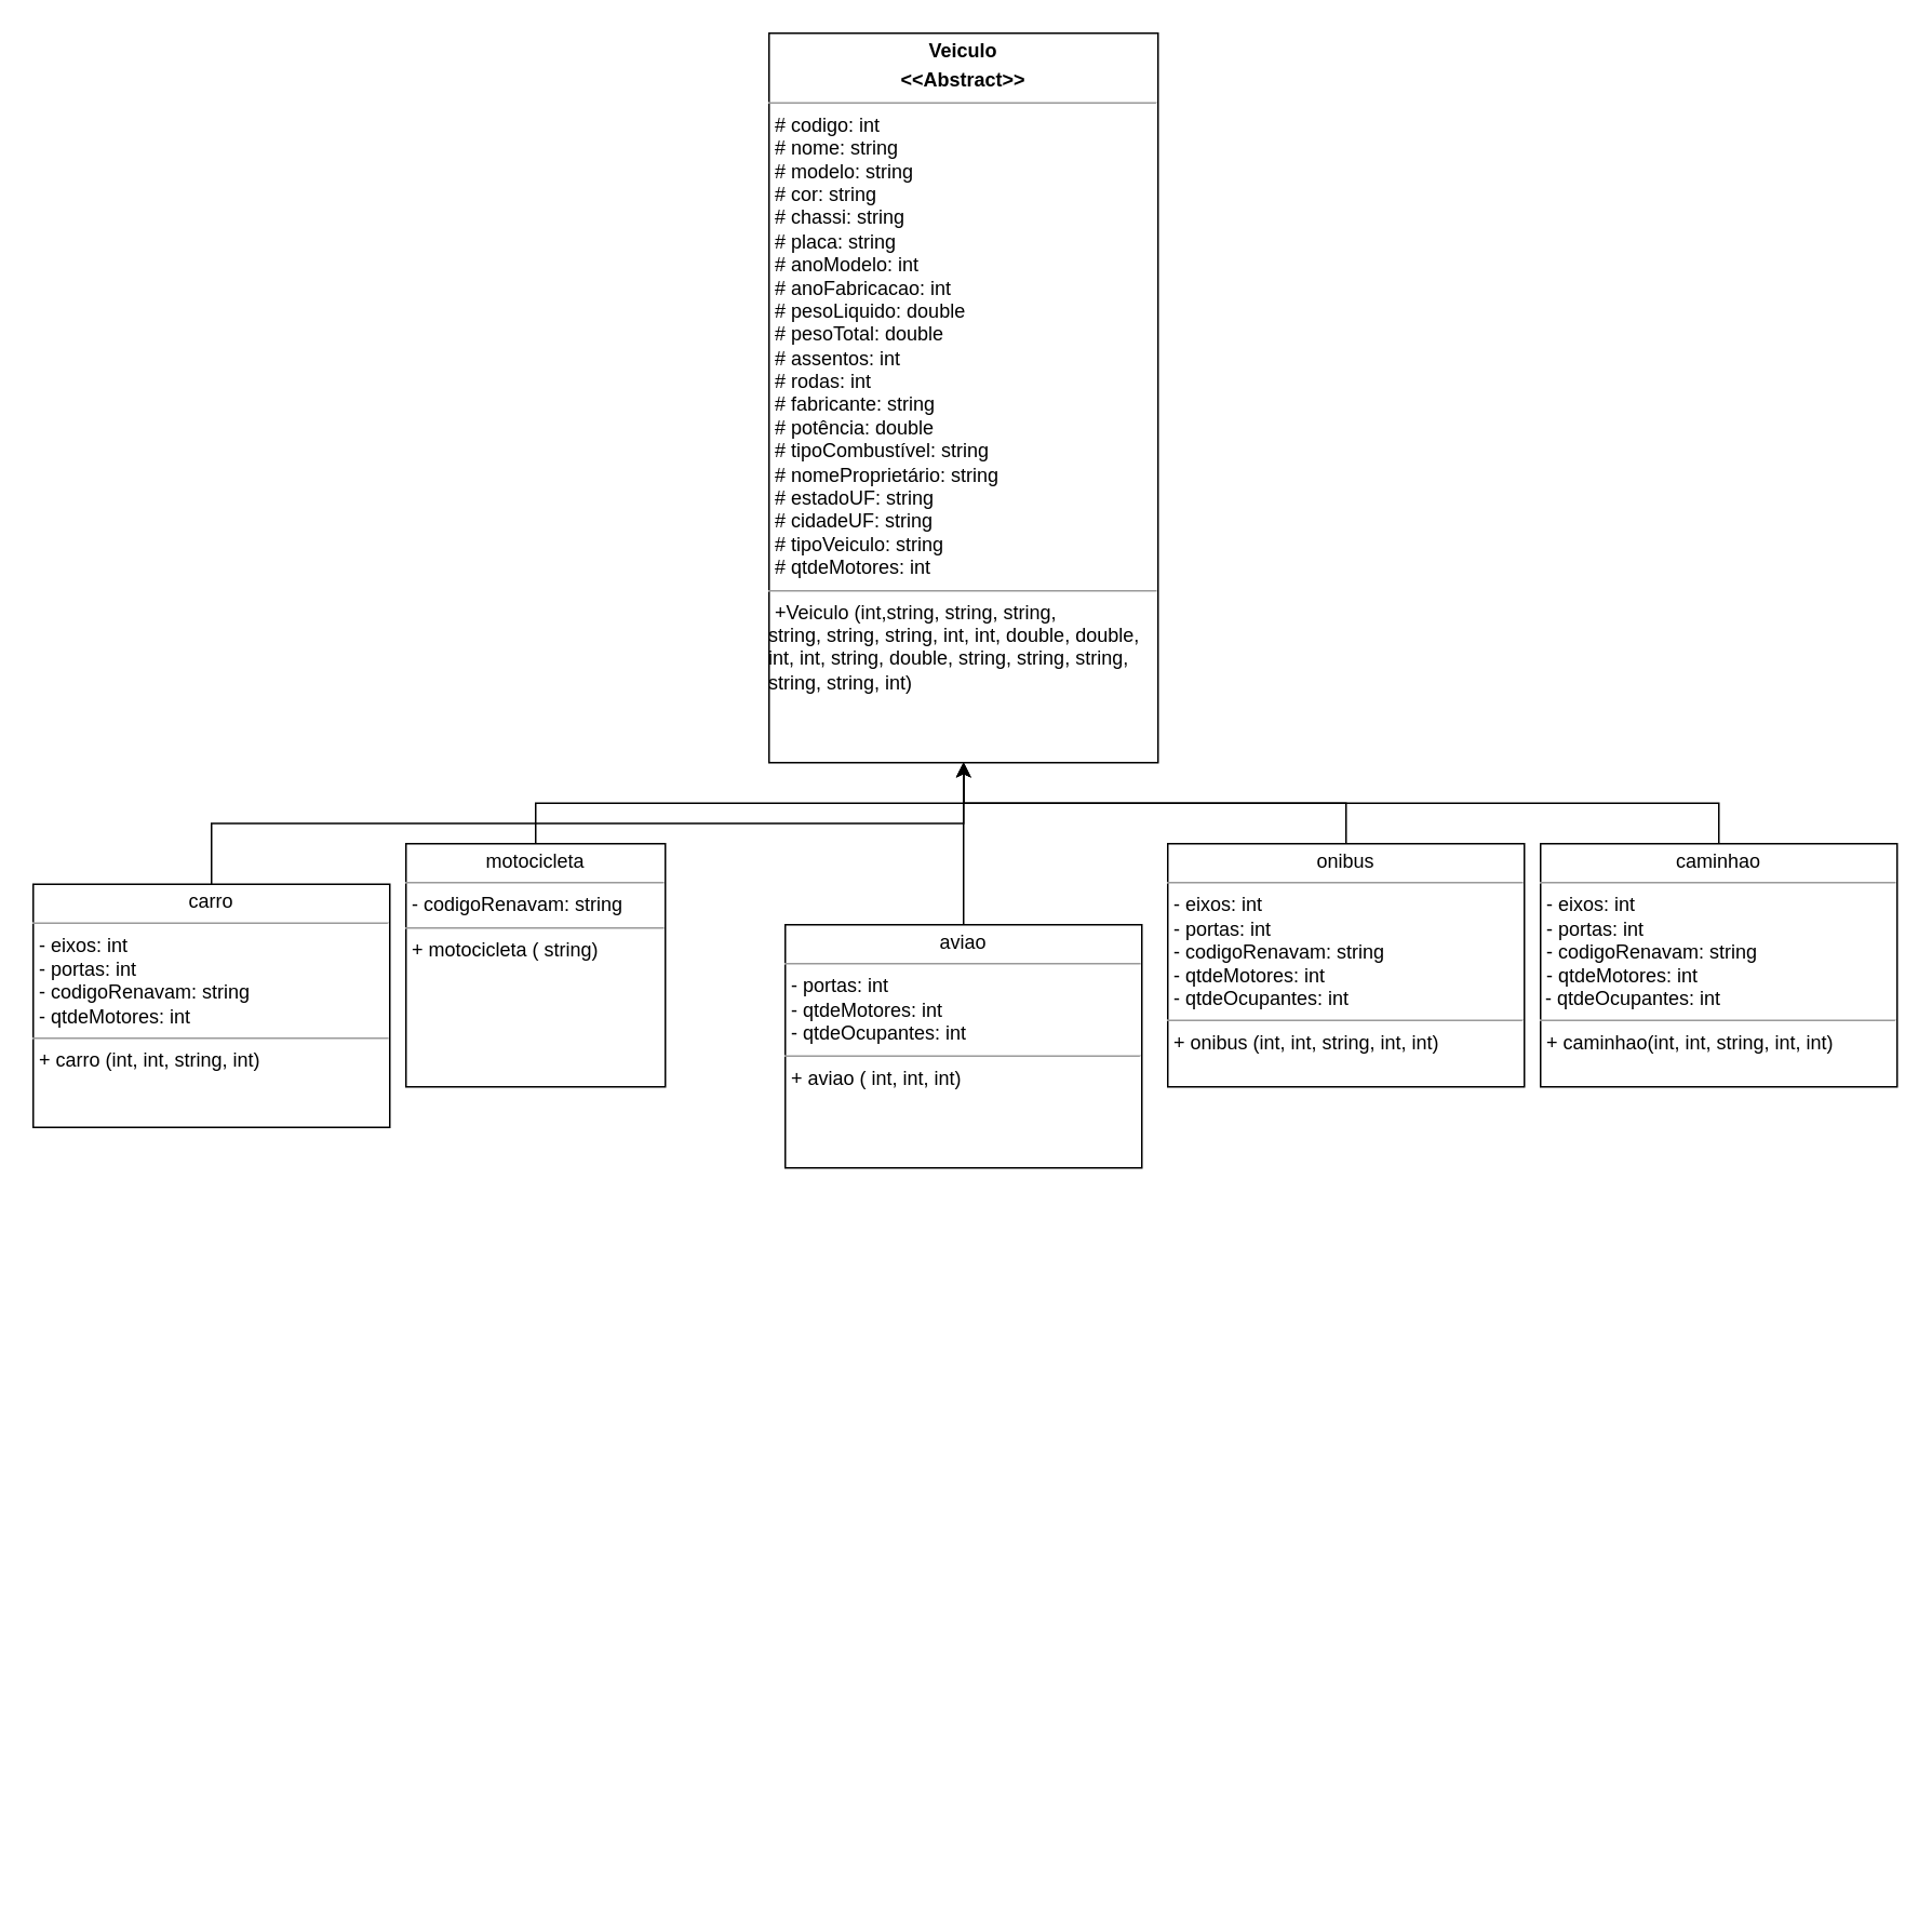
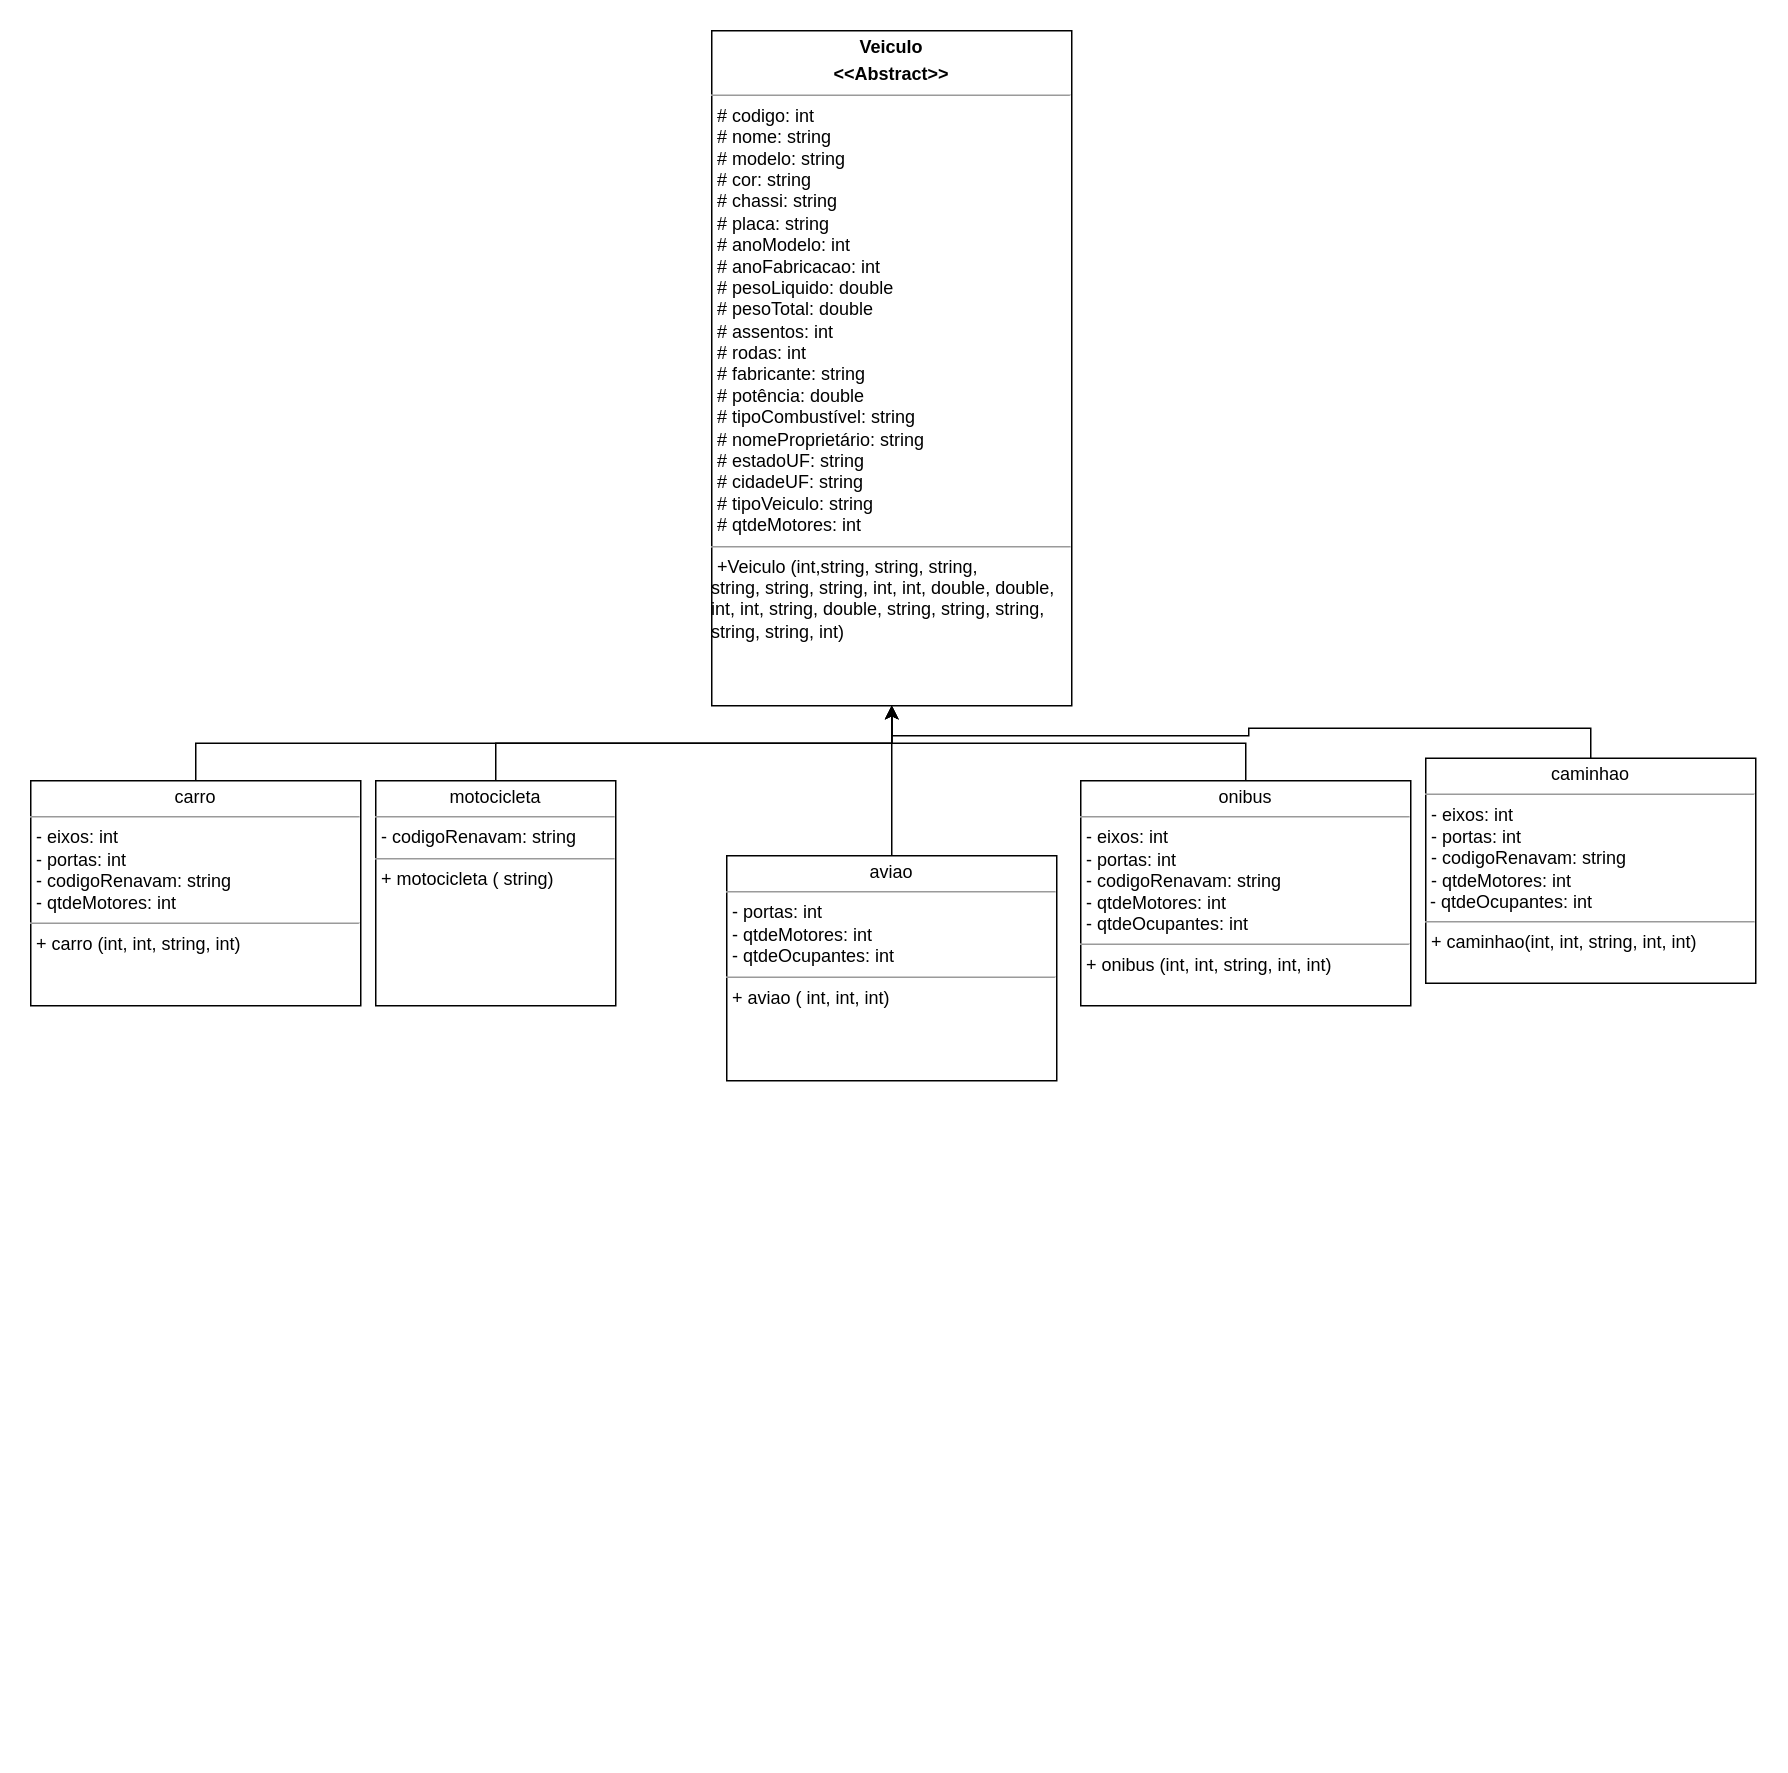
- <mxCell id="9" value="&lt;p style=&quot;margin:0px;margin-top:4px;text-align:center;&quot;&gt;caminhao&lt;/p&gt;&lt;hr size=&quot;1&quot;&gt;&lt;p style=&quot;margin:0px;margin-left:4px;&quot;&gt;-&amp;nbsp;eixos: int&lt;/p&gt;&lt;p style=&quot;margin:0px;margin-left:4px;&quot;&gt;-&amp;nbsp;portas: int&lt;/p&gt;&lt;p style=&quot;margin:0px;margin-left:4px;&quot;&gt;-&amp;nbsp;codigoRenavam: string&lt;/p&gt;&lt;p style=&quot;border-color: var(--border-color); margin: 0px 0px 0px 4px;&quot;&gt;-&amp;nbsp;qtdeMotores: int&lt;/p&gt;&lt;div&gt;&amp;nbsp;- qtdeOcupantes: int&lt;br&gt;&lt;/div&gt;&lt;hr size=&quot;1&quot;&gt;&lt;p style=&quot;margin:0px;margin-left:4px;&quot;&gt;&lt;span style=&quot;background-color: initial;&quot;&gt;+ caminhao(int, int, string, int, int)&lt;/span&gt;&lt;br&gt;&lt;/p&gt;&lt;p style=&quot;margin:0px;margin-left:4px;&quot;&gt;&lt;br&gt;&lt;/p&gt;" style="verticalAlign=top;align=left;overflow=fill;fontSize=12;fontFamily=Helvetica;html=1;whiteSpace=wrap;" vertex="1" parent="1"><mxGeometry x="950" y="520" width="220" height="150" as="geometry" /></mxCell>
+ <mxCell id="9" value="&lt;p style=&quot;margin:0px;margin-top:4px;text-align:center;&quot;&gt;caminhao&lt;/p&gt;&lt;hr size=&quot;1&quot;&gt;&lt;p style=&quot;margin:0px;margin-left:4px;&quot;&gt;-&amp;nbsp;eixos: int&lt;/p&gt;&lt;p style=&quot;margin:0px;margin-left:4px;&quot;&gt;-&amp;nbsp;portas: int&lt;/p&gt;&lt;p style=&quot;margin:0px;margin-left:4px;&quot;&gt;-&amp;nbsp;codigoRenavam: string&lt;/p&gt;&lt;p style=&quot;border-color: var(--border-color); margin: 0px 0px 0px 4px;&quot;&gt;-&amp;nbsp;qtdeMotores: int&lt;/p&gt;&lt;div&gt;&amp;nbsp;- qtdeOcupantes: int&lt;br&gt;&lt;/div&gt;&lt;hr size=&quot;1&quot;&gt;&lt;p style=&quot;margin:0px;margin-left:4px;&quot;&gt;&lt;span style=&quot;background-color: initial;&quot;&gt;+ caminhao(int, int, string, int, int)&lt;/span&gt;&lt;br&gt;&lt;/p&gt;&lt;p style=&quot;margin:0px;margin-left:4px;&quot;&gt;&lt;br&gt;&lt;/p&gt;" style="verticalAlign=top;align=left;overflow=fill;fontSize=12;fontFamily=Helvetica;html=1;whiteSpace=wrap;" vertex="1" parent="1"><mxGeometry x="950" y="505" width="220" height="150" as="geometry" /></mxCell>
- <mxCell id="7" value="&lt;p style=&quot;margin:0px;margin-top:4px;text-align:center;&quot;&gt;carro&lt;/p&gt;&lt;hr size=&quot;1&quot;&gt;&lt;p style=&quot;margin:0px;margin-left:4px;&quot;&gt;-&amp;nbsp;eixos: int&lt;/p&gt;&lt;p style=&quot;margin:0px;margin-left:4px;&quot;&gt;-&amp;nbsp;portas: int&lt;/p&gt;&lt;p style=&quot;margin:0px;margin-left:4px;&quot;&gt;-&amp;nbsp;codigoRenavam: string&lt;/p&gt;&lt;p style=&quot;border-color: var(--border-color); margin: 0px 0px 0px 4px;&quot;&gt;-&amp;nbsp;qtdeMotores: int&lt;/p&gt;&lt;hr size=&quot;1&quot;&gt;&lt;p style=&quot;margin:0px;margin-left:4px;&quot;&gt;+ carro (int, int, string, int)&lt;/p&gt;" style="verticalAlign=top;align=left;overflow=fill;fontSize=12;fontFamily=Helvetica;html=1;whiteSpace=wrap;" vertex="1" parent="1"><mxGeometry x="20" y="545" width="220" height="150" as="geometry" /></mxCell>
+ <mxCell id="7" value="&lt;p style=&quot;margin:0px;margin-top:4px;text-align:center;&quot;&gt;carro&lt;/p&gt;&lt;hr size=&quot;1&quot;&gt;&lt;p style=&quot;margin:0px;margin-left:4px;&quot;&gt;-&amp;nbsp;eixos: int&lt;/p&gt;&lt;p style=&quot;margin:0px;margin-left:4px;&quot;&gt;-&amp;nbsp;portas: int&lt;/p&gt;&lt;p style=&quot;margin:0px;margin-left:4px;&quot;&gt;-&amp;nbsp;codigoRenavam: string&lt;/p&gt;&lt;p style=&quot;border-color: var(--border-color); margin: 0px 0px 0px 4px;&quot;&gt;-&amp;nbsp;qtdeMotores: int&lt;/p&gt;&lt;hr size=&quot;1&quot;&gt;&lt;p style=&quot;margin:0px;margin-left:4px;&quot;&gt;+ carro (int, int, string, int)&lt;/p&gt;" style="verticalAlign=top;align=left;overflow=fill;fontSize=12;fontFamily=Helvetica;html=1;whiteSpace=wrap;" vertex="1" parent="1"><mxGeometry x="20" y="520" width="220" height="150" as="geometry" /></mxCell>
